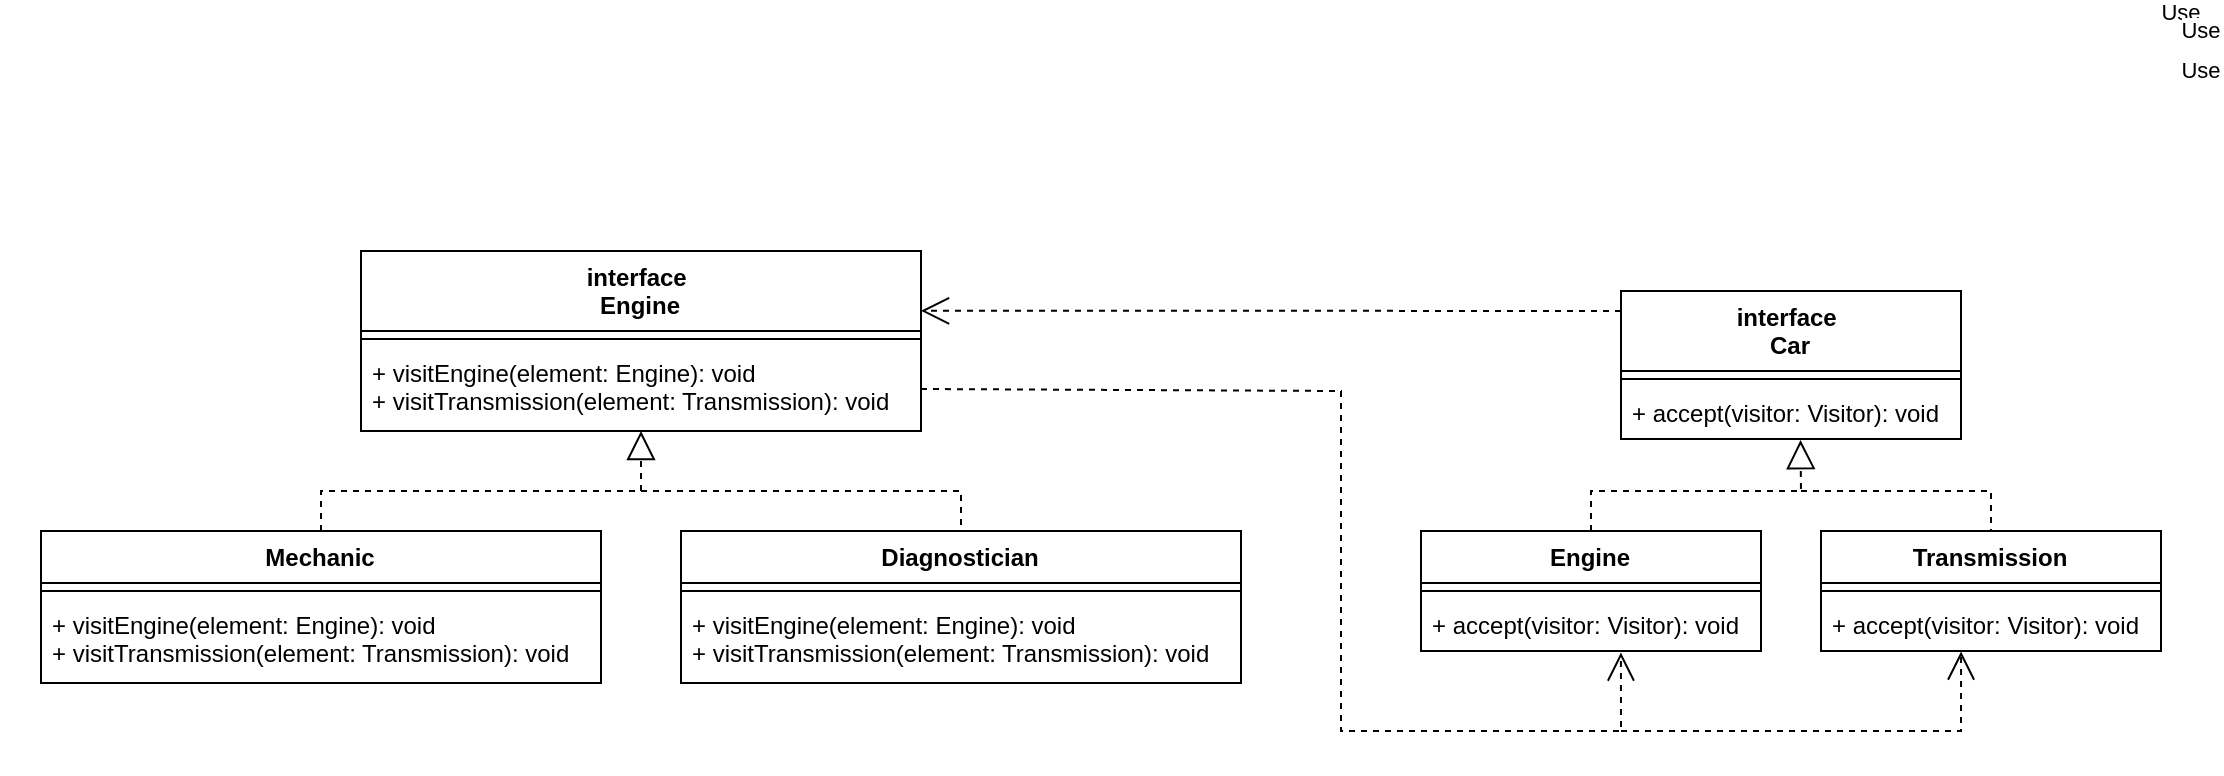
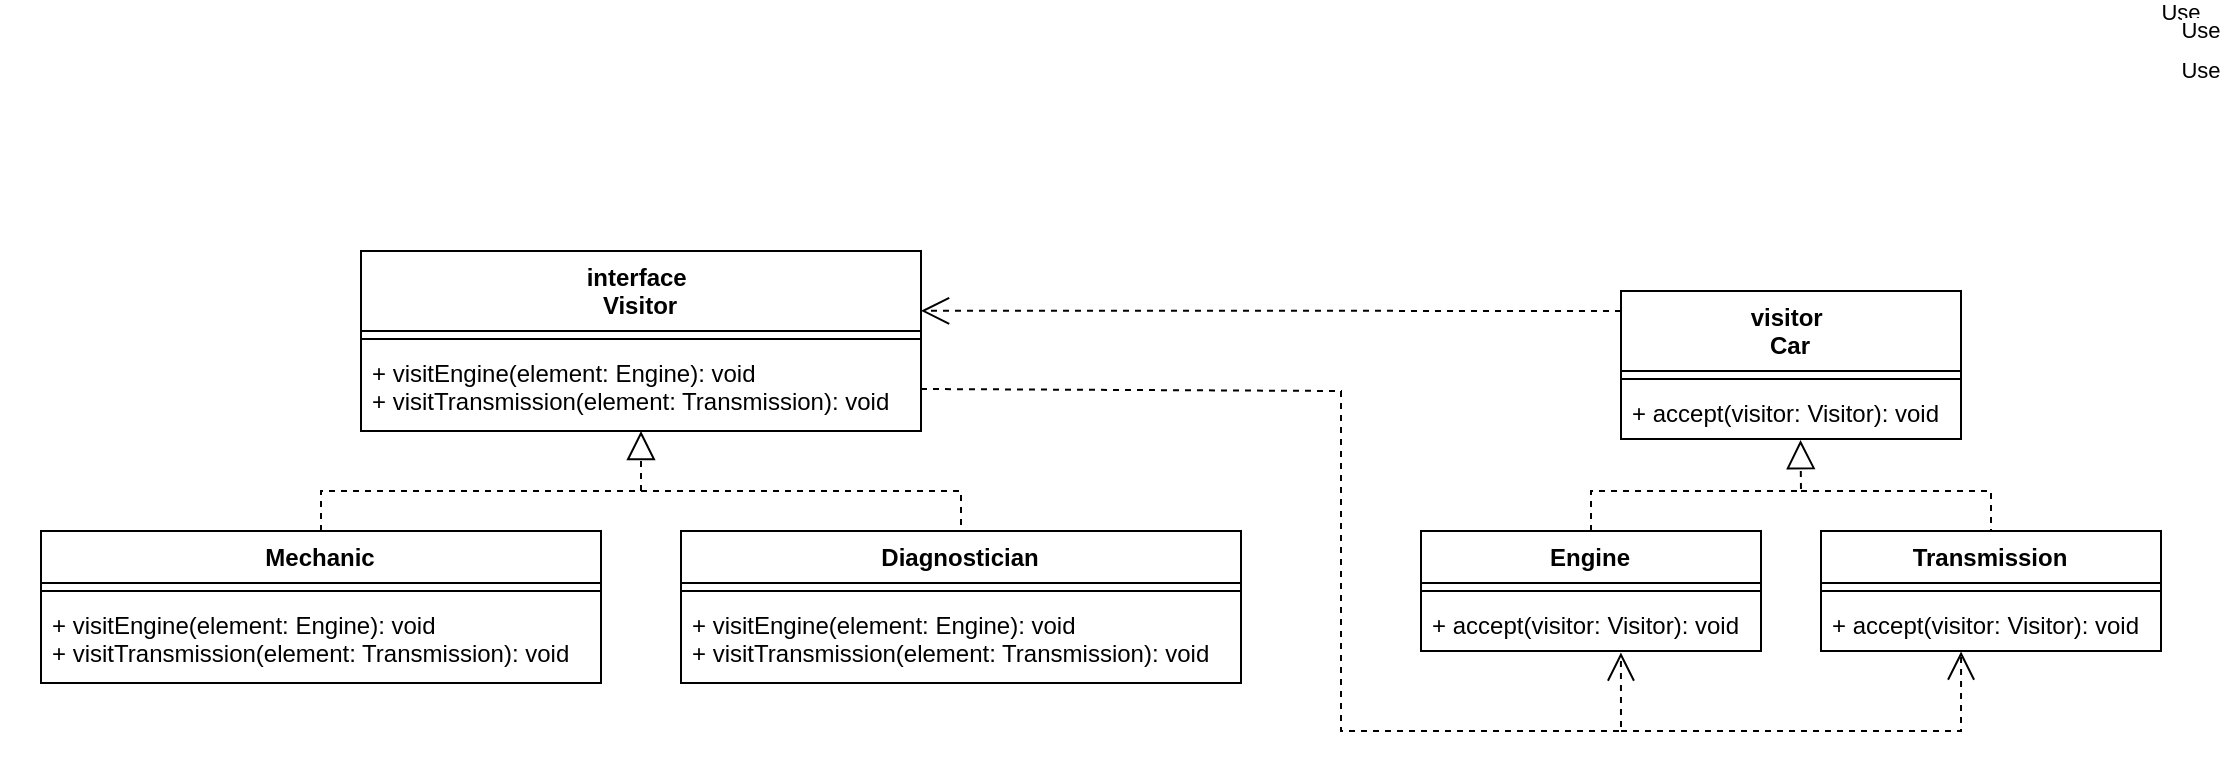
- <mxCell id="11" value="interface &#10;Engine" style="swimlane;fontStyle=1;align=center;verticalAlign=top;childLayout=stackLayout;horizontal=1;startSize=40;horizontalStack=0;resizeParent=1;resizeParentMax=0;resizeLast=0;collapsible=1;marginBottom=0;" vertex="1" parent="1"><mxGeometry x="180" y="20" width="280" height="90" as="geometry" /></mxCell>
+ <mxCell id="11" value="interface &#10;Visitor" style="swimlane;fontStyle=1;align=center;verticalAlign=top;childLayout=stackLayout;horizontal=1;startSize=40;horizontalStack=0;resizeParent=1;resizeParentMax=0;resizeLast=0;collapsible=1;marginBottom=0;" vertex="1" parent="1"><mxGeometry x="180" y="20" width="280" height="90" as="geometry" /></mxCell>
- <mxCell id="2" value="interface &#10;Car" style="swimlane;fontStyle=1;align=center;verticalAlign=top;childLayout=stackLayout;horizontal=1;startSize=40;horizontalStack=0;resizeParent=1;resizeParentMax=0;resizeLast=0;collapsible=1;marginBottom=0;" vertex="1" parent="1"><mxGeometry x="810" y="40" width="170" height="74" as="geometry" /></mxCell>
+ <mxCell id="2" value="visitor &#10;Car" style="swimlane;fontStyle=1;align=center;verticalAlign=top;childLayout=stackLayout;horizontal=1;startSize=40;horizontalStack=0;resizeParent=1;resizeParentMax=0;resizeLast=0;collapsible=1;marginBottom=0;" vertex="1" parent="1"><mxGeometry x="810" y="40" width="170" height="74" as="geometry" /></mxCell>
